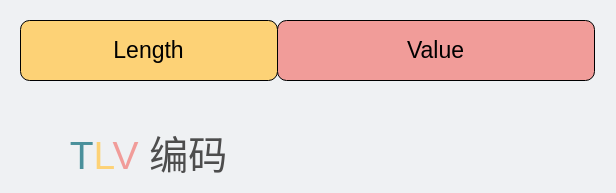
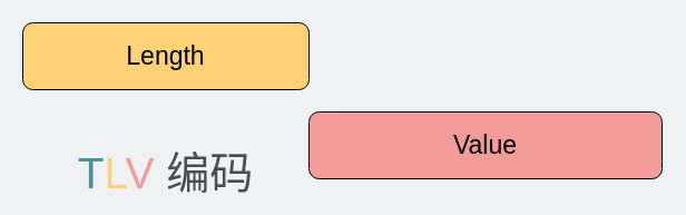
- <mxCell id="2" value="&lt;font style=&quot;font-size: 23px;&quot;&gt;Value&lt;/font&gt;" style="rounded=1;whiteSpace=wrap;html=1;fontSize=23;fillColor=#F19C99;" parent="1" vertex="1"><mxGeometry x="277" y="20" width="317" height="60" as="geometry" /></mxCell>
+ <mxCell id="2" value="&lt;font style=&quot;font-size: 23px;&quot;&gt;Value&lt;/font&gt;" style="rounded=1;whiteSpace=wrap;html=1;fontSize=23;fillColor=#F19C99;" parent="1" vertex="1"><mxGeometry x="277" y="100" width="317" height="60" as="geometry" /></mxCell>
